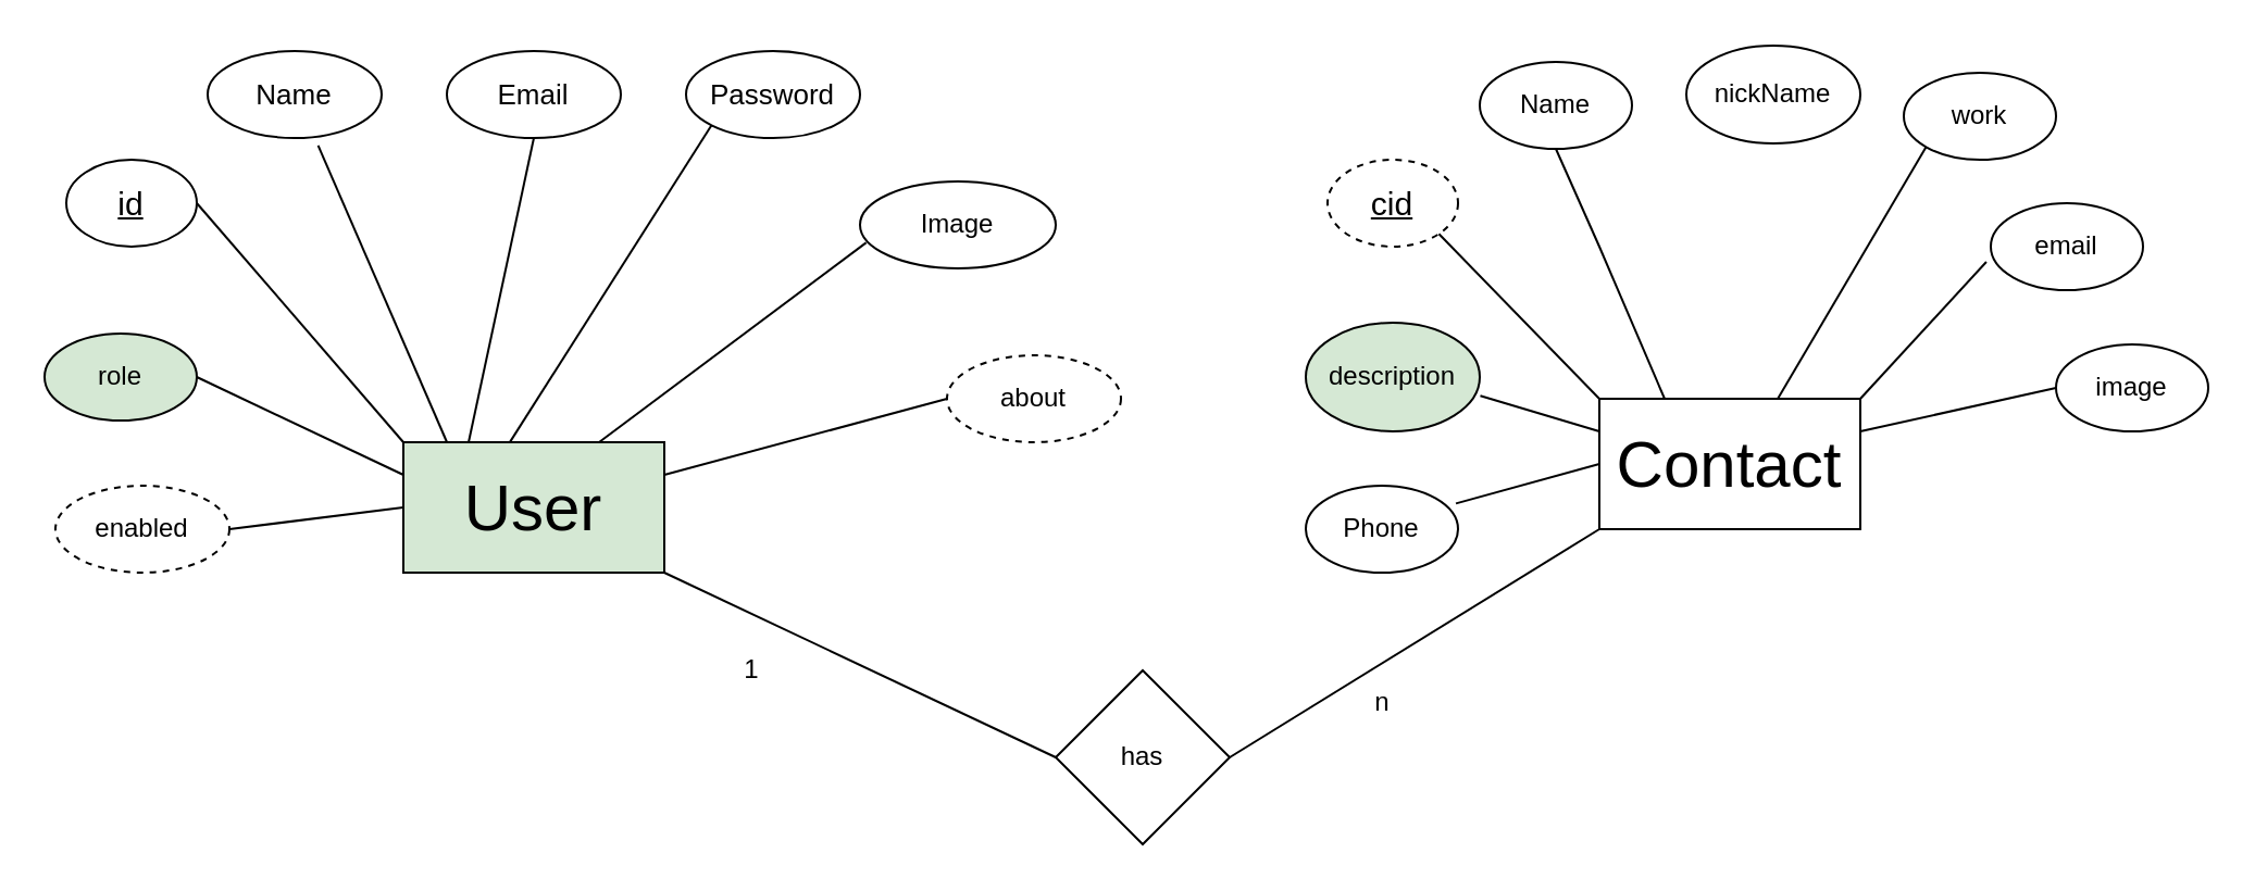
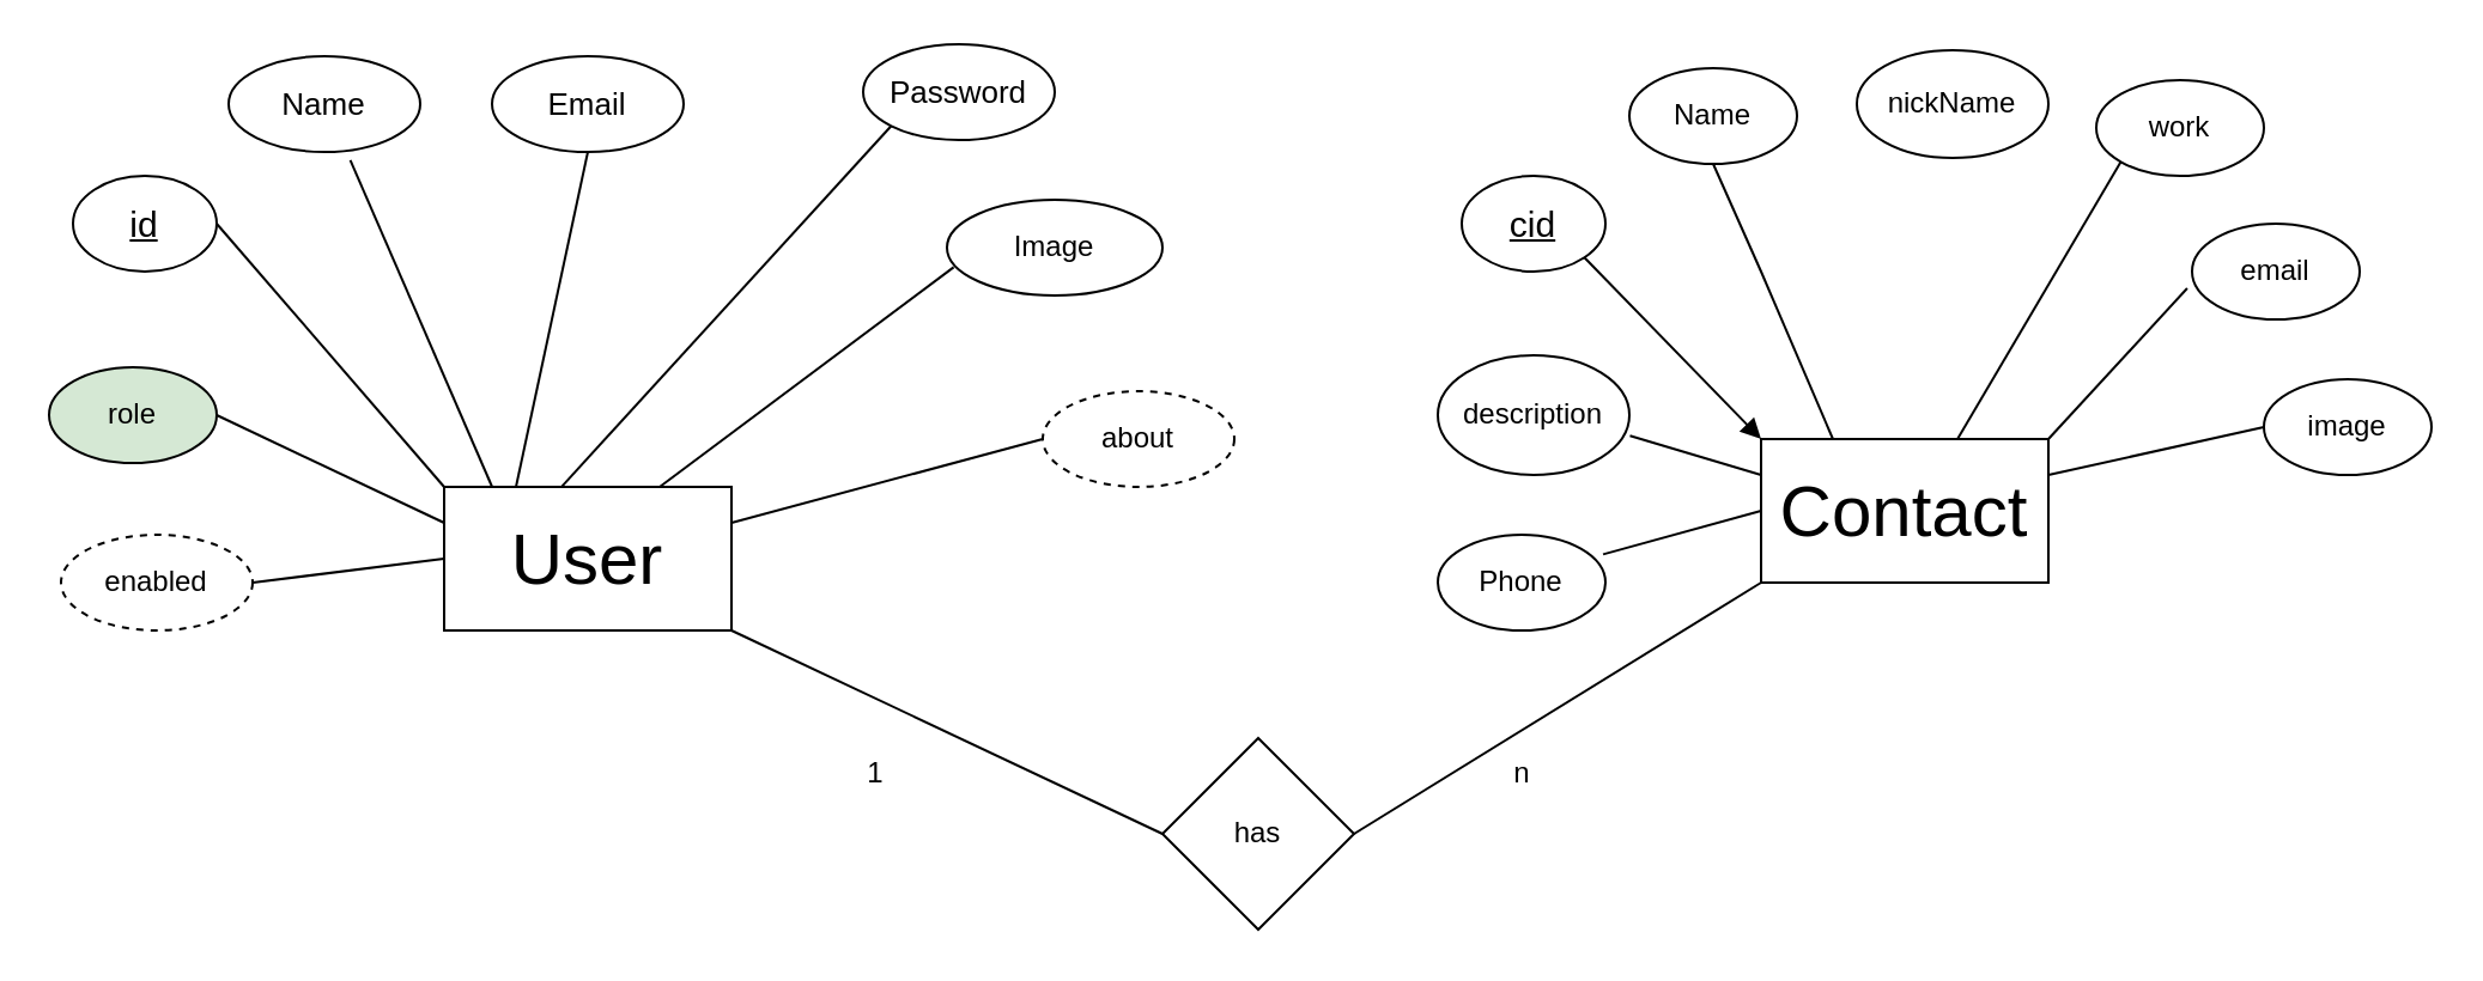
- <mxCell id="7" value="&lt;font style=&quot;font-size: 13px;&quot;&gt;Password&lt;/font&gt;" style="ellipse;whiteSpace=wrap;html=1;" vertex="1" parent="1"><mxGeometry x="315" y="23" width="80" height="40" as="geometry" /></mxCell>
+ <mxCell id="7" value="&lt;font style=&quot;font-size: 13px;&quot;&gt;Password&lt;/font&gt;" style="ellipse;whiteSpace=wrap;html=1;" vertex="1" parent="1"><mxGeometry x="360" y="18" width="80" height="40" as="geometry" /></mxCell>
- <mxCell id="21" value="&lt;u&gt;&lt;font style=&quot;font-size: 15px;&quot;&gt;cid&lt;/font&gt;&lt;/u&gt;" style="ellipse;whiteSpace=wrap;html=1;dashed=1;" vertex="1" parent="1"><mxGeometry x="610" y="73" width="60" height="40" as="geometry" /></mxCell>
+ <mxCell id="21" value="&lt;u&gt;&lt;font style=&quot;font-size: 15px;&quot;&gt;cid&lt;/font&gt;&lt;/u&gt;" style="ellipse;whiteSpace=wrap;html=1;" vertex="1" parent="1"><mxGeometry x="610" y="73" width="60" height="40" as="geometry" /></mxCell>
- <mxCell id="27" value="description" style="ellipse;whiteSpace=wrap;html=1;fillColor=#d5e8d4;" vertex="1" parent="1"><mxGeometry x="600" y="148" width="80" height="50" as="geometry" /></mxCell>
+ <mxCell id="27" value="description" style="ellipse;whiteSpace=wrap;html=1;" vertex="1" parent="1"><mxGeometry x="600" y="148" width="80" height="50" as="geometry" /></mxCell>
- <mxCell id="32" value="" style="endArrow=none;html=1;rounded=0;exitX=1;exitY=1;exitDx=0;exitDy=0;entryX=0;entryY=0;entryDx=0;entryDy=0;" edge="1" parent="1" source="21" target="3"><mxGeometry width="50" height="50" relative="1" as="geometry"><mxPoint x="635" y="223" as="sourcePoint" /><mxPoint x="685" y="173" as="targetPoint" /></mxGeometry></mxCell>
+ <mxCell id="32" value="" style="endArrow=block;html=1;rounded=0;exitX=1;exitY=1;exitDx=0;exitDy=0;entryX=0;entryY=0;entryDx=0;entryDy=0;" edge="1" parent="1" source="21" target="3"><mxGeometry width="50" height="50" relative="1" as="geometry"><mxPoint x="635" y="223" as="sourcePoint" /><mxPoint x="685" y="173" as="targetPoint" /></mxGeometry></mxCell>
- <mxCell id="2" value="&lt;font style=&quot;font-size: 30px;&quot;&gt;User&lt;/font&gt;" style="whiteSpace=wrap;html=1;fillColor=#d5e8d4;" vertex="1" parent="1"><mxGeometry x="185" y="203" width="120" height="60" as="geometry" /></mxCell>
+ <mxCell id="2" value="&lt;font style=&quot;font-size: 30px;&quot;&gt;User&lt;/font&gt;" style="whiteSpace=wrap;html=1;" vertex="1" parent="1"><mxGeometry x="185" y="203" width="120" height="60" as="geometry" /></mxCell>
- <mxCell id="39" value="1" style="text;html=1;align=center;verticalAlign=middle;resizable=0;points=[];autosize=1;strokeColor=none;fillColor=none;" vertex="1" parent="1"><mxGeometry x="330" y="293" width="30" height="30" as="geometry" /></mxCell>
+ <mxCell id="39" value="1" style="text;html=1;align=center;verticalAlign=middle;resizable=0;points=[];autosize=1;strokeColor=none;fillColor=none;" vertex="1" parent="1"><mxGeometry x="350" y="308" width="30" height="30" as="geometry" /></mxCell>
